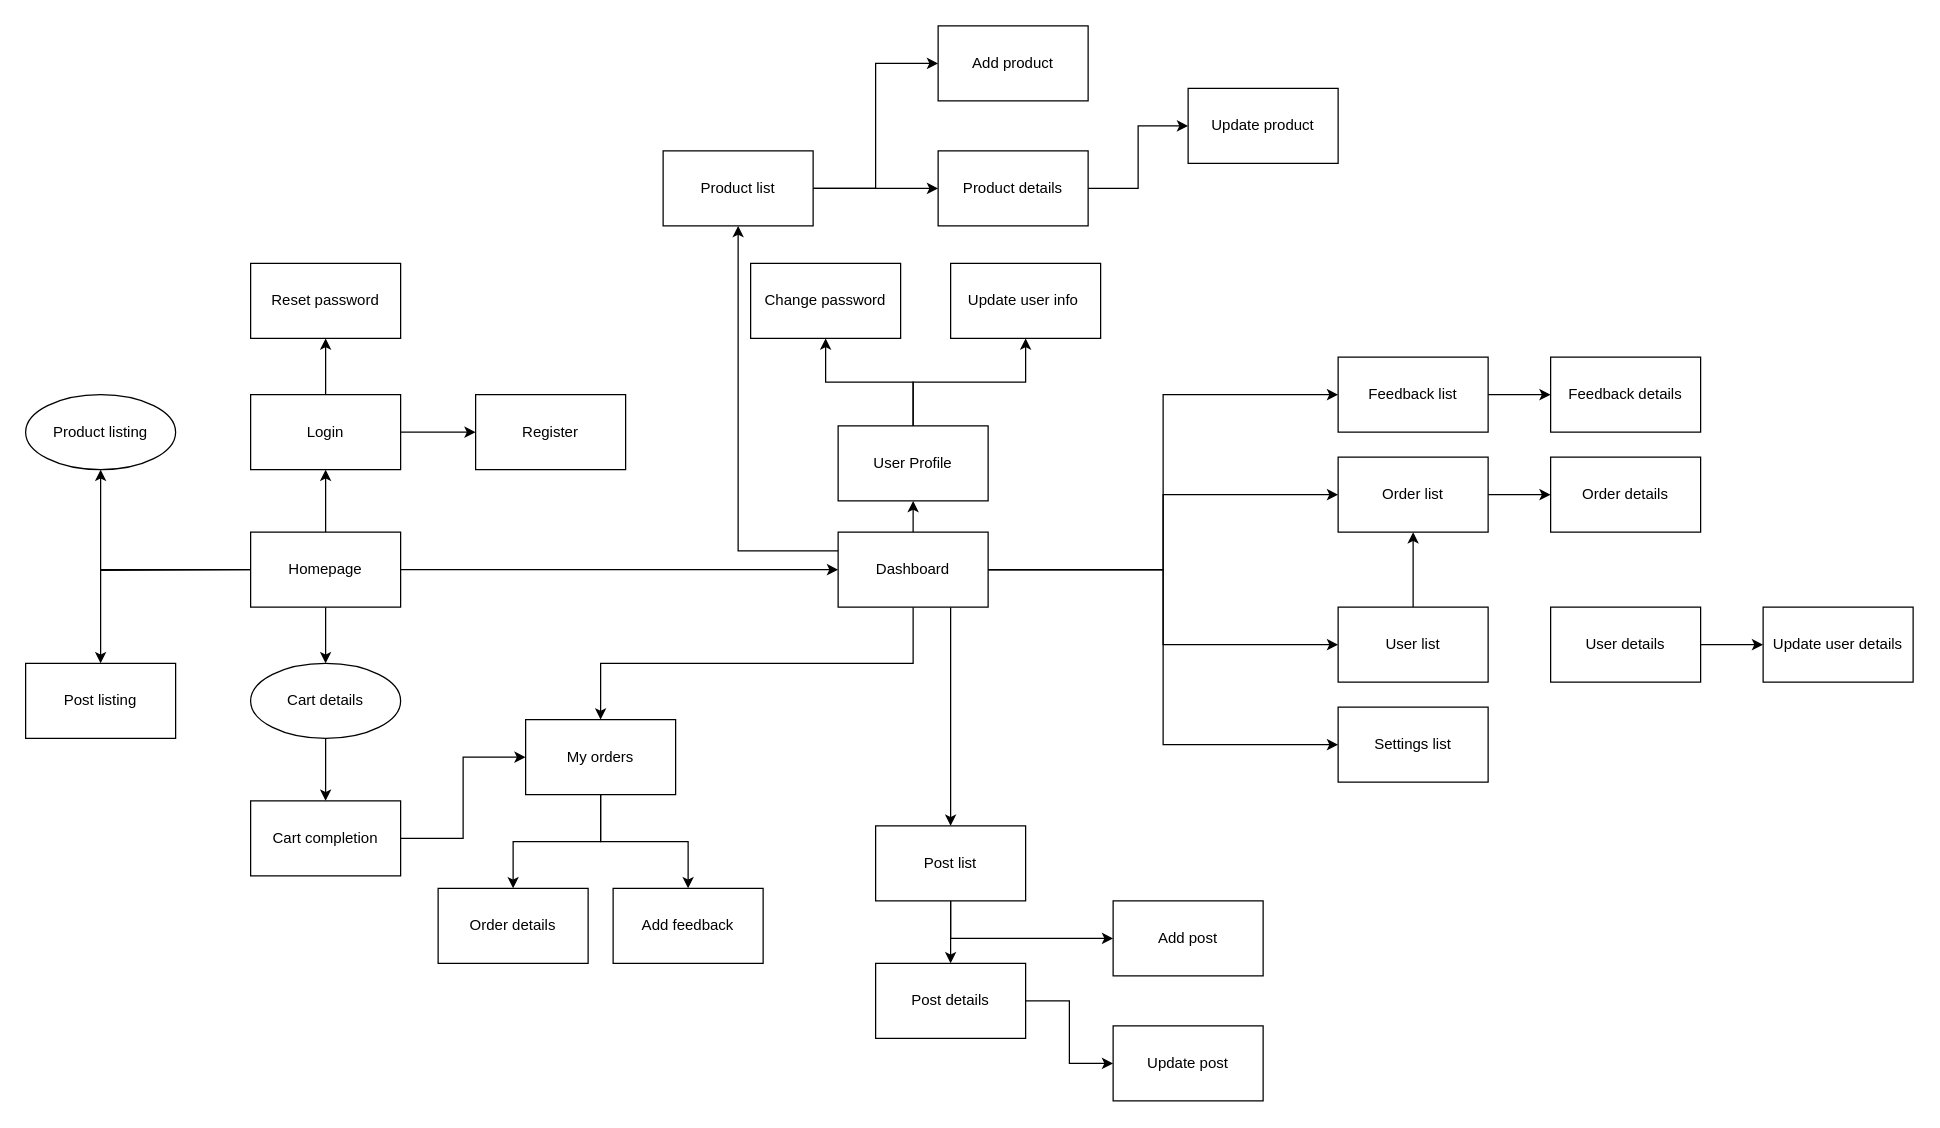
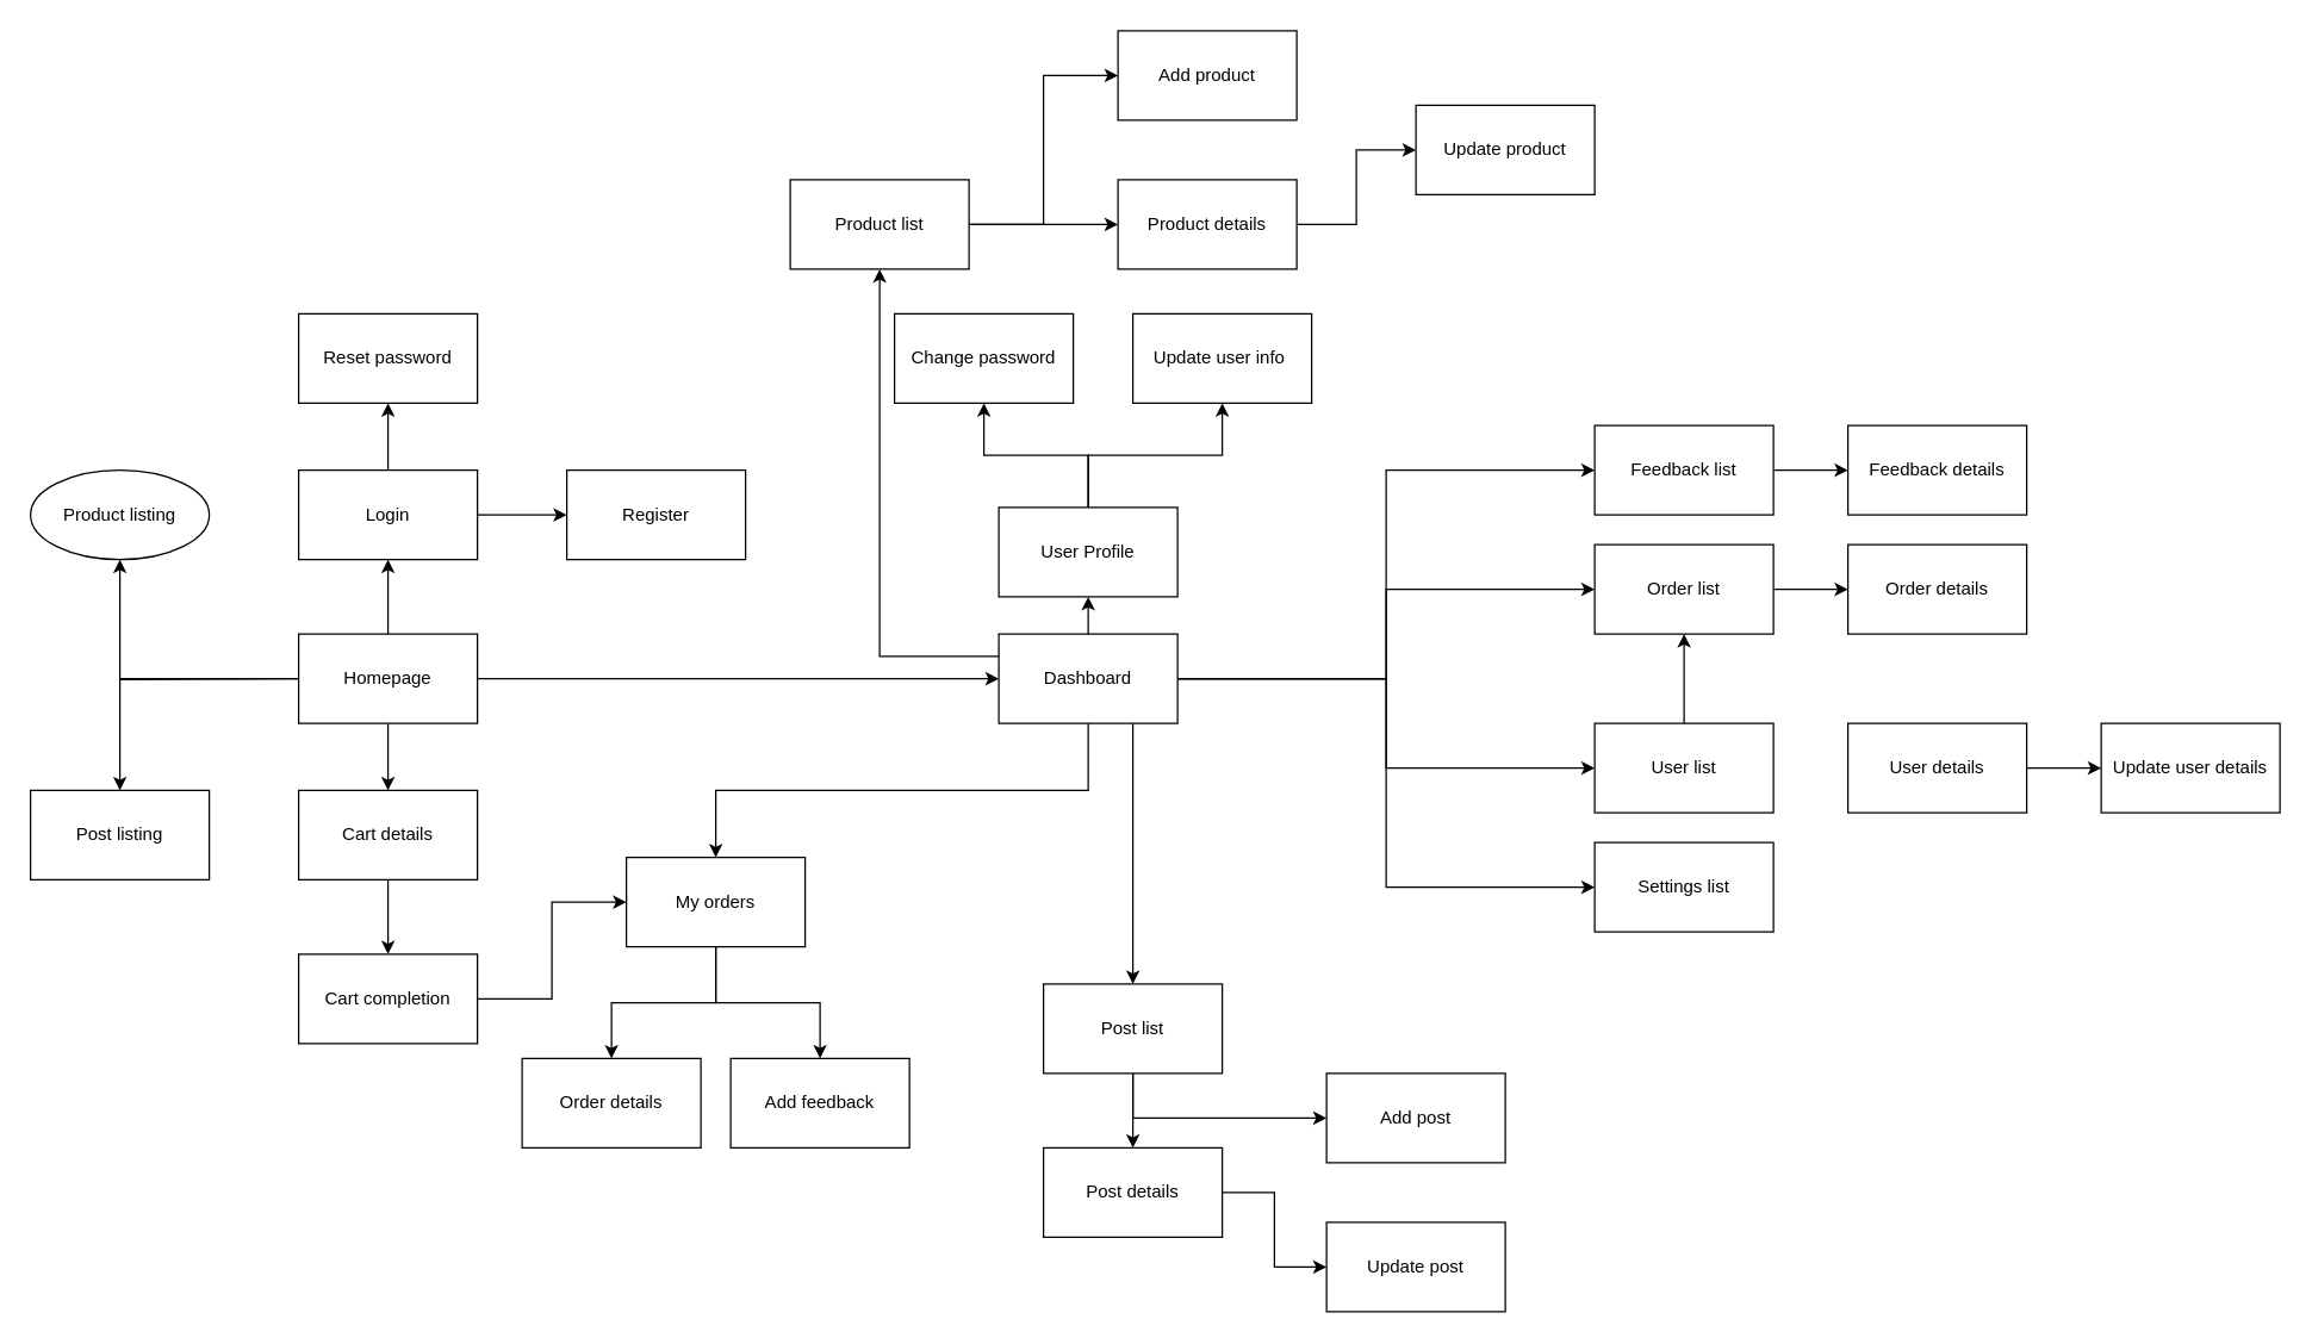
- <mxCell id="32" value="Cart details" style="ellipse;whiteSpace=wrap;html=1;" vertex="1" parent="1"><mxGeometry x="200" y="530" width="120" height="60" as="geometry" /></mxCell>
+ <mxCell id="32" value="Cart details" style="rounded=0;whiteSpace=wrap;html=1;" vertex="1" parent="1"><mxGeometry x="200" y="530" width="120" height="60" as="geometry" /></mxCell>
